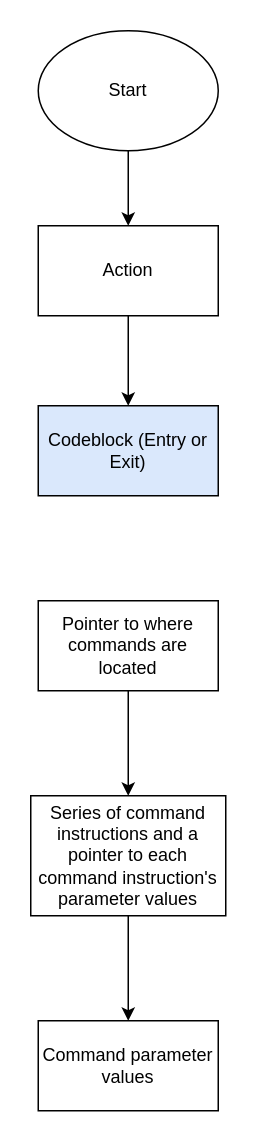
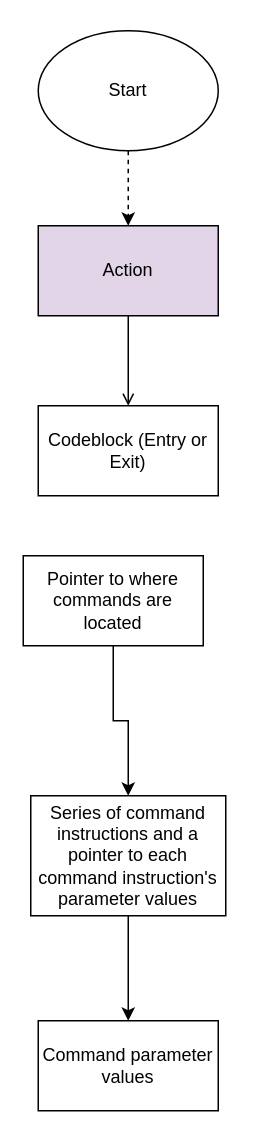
- <mxCell id="5" style="edgeStyle=orthogonalEdgeStyle;rounded=0;orthogonalLoop=1;jettySize=auto;html=1;exitX=0.5;exitY=1;exitDx=0;exitDy=0;entryX=0.5;entryY=0;entryDx=0;entryDy=0;" parent="1" source="6" target="3" edge="1"><mxGeometry relative="1" as="geometry" /></mxCell>
+ <mxCell id="5" style="edgeStyle=orthogonalEdgeStyle;rounded=0;orthogonalLoop=1;jettySize=auto;html=1;exitX=0.5;exitY=1;exitDx=0;exitDy=0;entryX=0.5;entryY=0;entryDx=0;entryDy=0;dashed=1;" parent="1" source="6" target="3" edge="1"><mxGeometry relative="1" as="geometry" /></mxCell>
- <mxCell id="3" value="Action" style="rounded=0;whiteSpace=wrap;html=1;" parent="1" vertex="1"><mxGeometry x="25" y="150" width="120" height="60" as="geometry" /></mxCell>
+ <mxCell id="3" value="Action" style="rounded=0;whiteSpace=wrap;html=1;fillColor=#e1d5e7;" parent="1" vertex="1"><mxGeometry x="25" y="150" width="120" height="60" as="geometry" /></mxCell>
- <mxCell id="2" style="edgeStyle=orthogonalEdgeStyle;rounded=0;orthogonalLoop=1;jettySize=auto;html=1;entryX=0.5;entryY=0;entryDx=0;entryDy=0;exitX=0.5;exitY=1;exitDx=0;exitDy=0;" parent="1" source="3" target="4" edge="1"><mxGeometry relative="1" as="geometry"><mxPoint x="85" y="360" as="targetPoint" /></mxGeometry></mxCell>
+ <mxCell id="2" style="edgeStyle=orthogonalEdgeStyle;rounded=0;orthogonalLoop=1;jettySize=auto;html=1;entryX=0.5;entryY=0;entryDx=0;entryDy=0;exitX=0.5;exitY=1;exitDx=0;exitDy=0;endArrow=open;" parent="1" source="3" target="4" edge="1"><mxGeometry relative="1" as="geometry"><mxPoint x="85" y="360" as="targetPoint" /></mxGeometry></mxCell>
- <mxCell id="4" value="Codeblock (Entry or Exit)" style="rounded=0;whiteSpace=wrap;html=1;fillColor=#dae8fc;" parent="1" vertex="1"><mxGeometry x="25" y="270" width="120" height="60" as="geometry" /></mxCell>
+ <mxCell id="4" value="Codeblock (Entry or Exit)" style="rounded=0;whiteSpace=wrap;html=1;" parent="1" vertex="1"><mxGeometry x="25" y="270" width="120" height="60" as="geometry" /></mxCell>
- <mxCell id="8" value="Pointer to where commands are located" style="rounded=0;whiteSpace=wrap;html=1;" parent="1" vertex="1"><mxGeometry x="25" y="400" width="120" height="60" as="geometry" /></mxCell>
+ <mxCell id="8" value="Pointer to where commands are located" style="rounded=0;whiteSpace=wrap;html=1;" parent="1" vertex="1"><mxGeometry x="15" y="370" width="120" height="60" as="geometry" /></mxCell>
